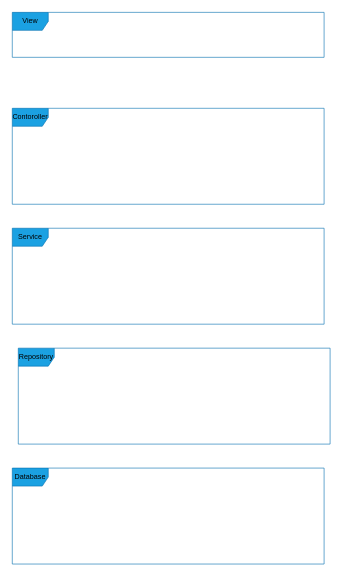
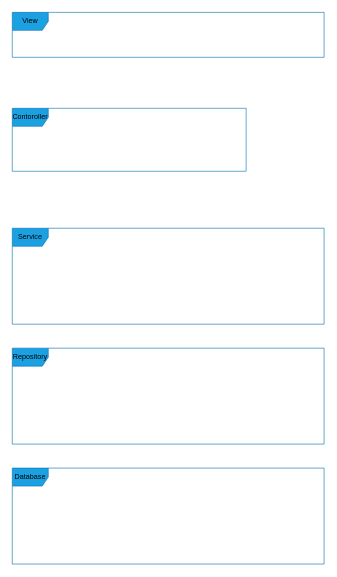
- <mxCell id="3" value="Contoroller" style="shape=umlFrame;whiteSpace=wrap;html=1;fontColor=#000000;strokeColor=#006EAF;fillColor=#1ba1e2;" parent="1" vertex="1"><mxGeometry x="20" y="180" width="520" height="160" as="geometry" /></mxCell>
+ <mxCell id="3" value="Contoroller" style="shape=umlFrame;whiteSpace=wrap;html=1;fontColor=#000000;strokeColor=#006EAF;fillColor=#1ba1e2;" parent="1" vertex="1"><mxGeometry x="20" y="180" width="390" height="105" as="geometry" /></mxCell>
- <mxCell id="5" value="Repository" style="shape=umlFrame;whiteSpace=wrap;html=1;fontColor=#000000;strokeColor=#006EAF;fillColor=#1ba1e2;" parent="1" vertex="1"><mxGeometry x="30" y="580" width="520" height="160" as="geometry" /></mxCell>
+ <mxCell id="5" value="Repository" style="shape=umlFrame;whiteSpace=wrap;html=1;fontColor=#000000;strokeColor=#006EAF;fillColor=#1ba1e2;" parent="1" vertex="1"><mxGeometry x="20" y="580" width="520" height="160" as="geometry" /></mxCell>
